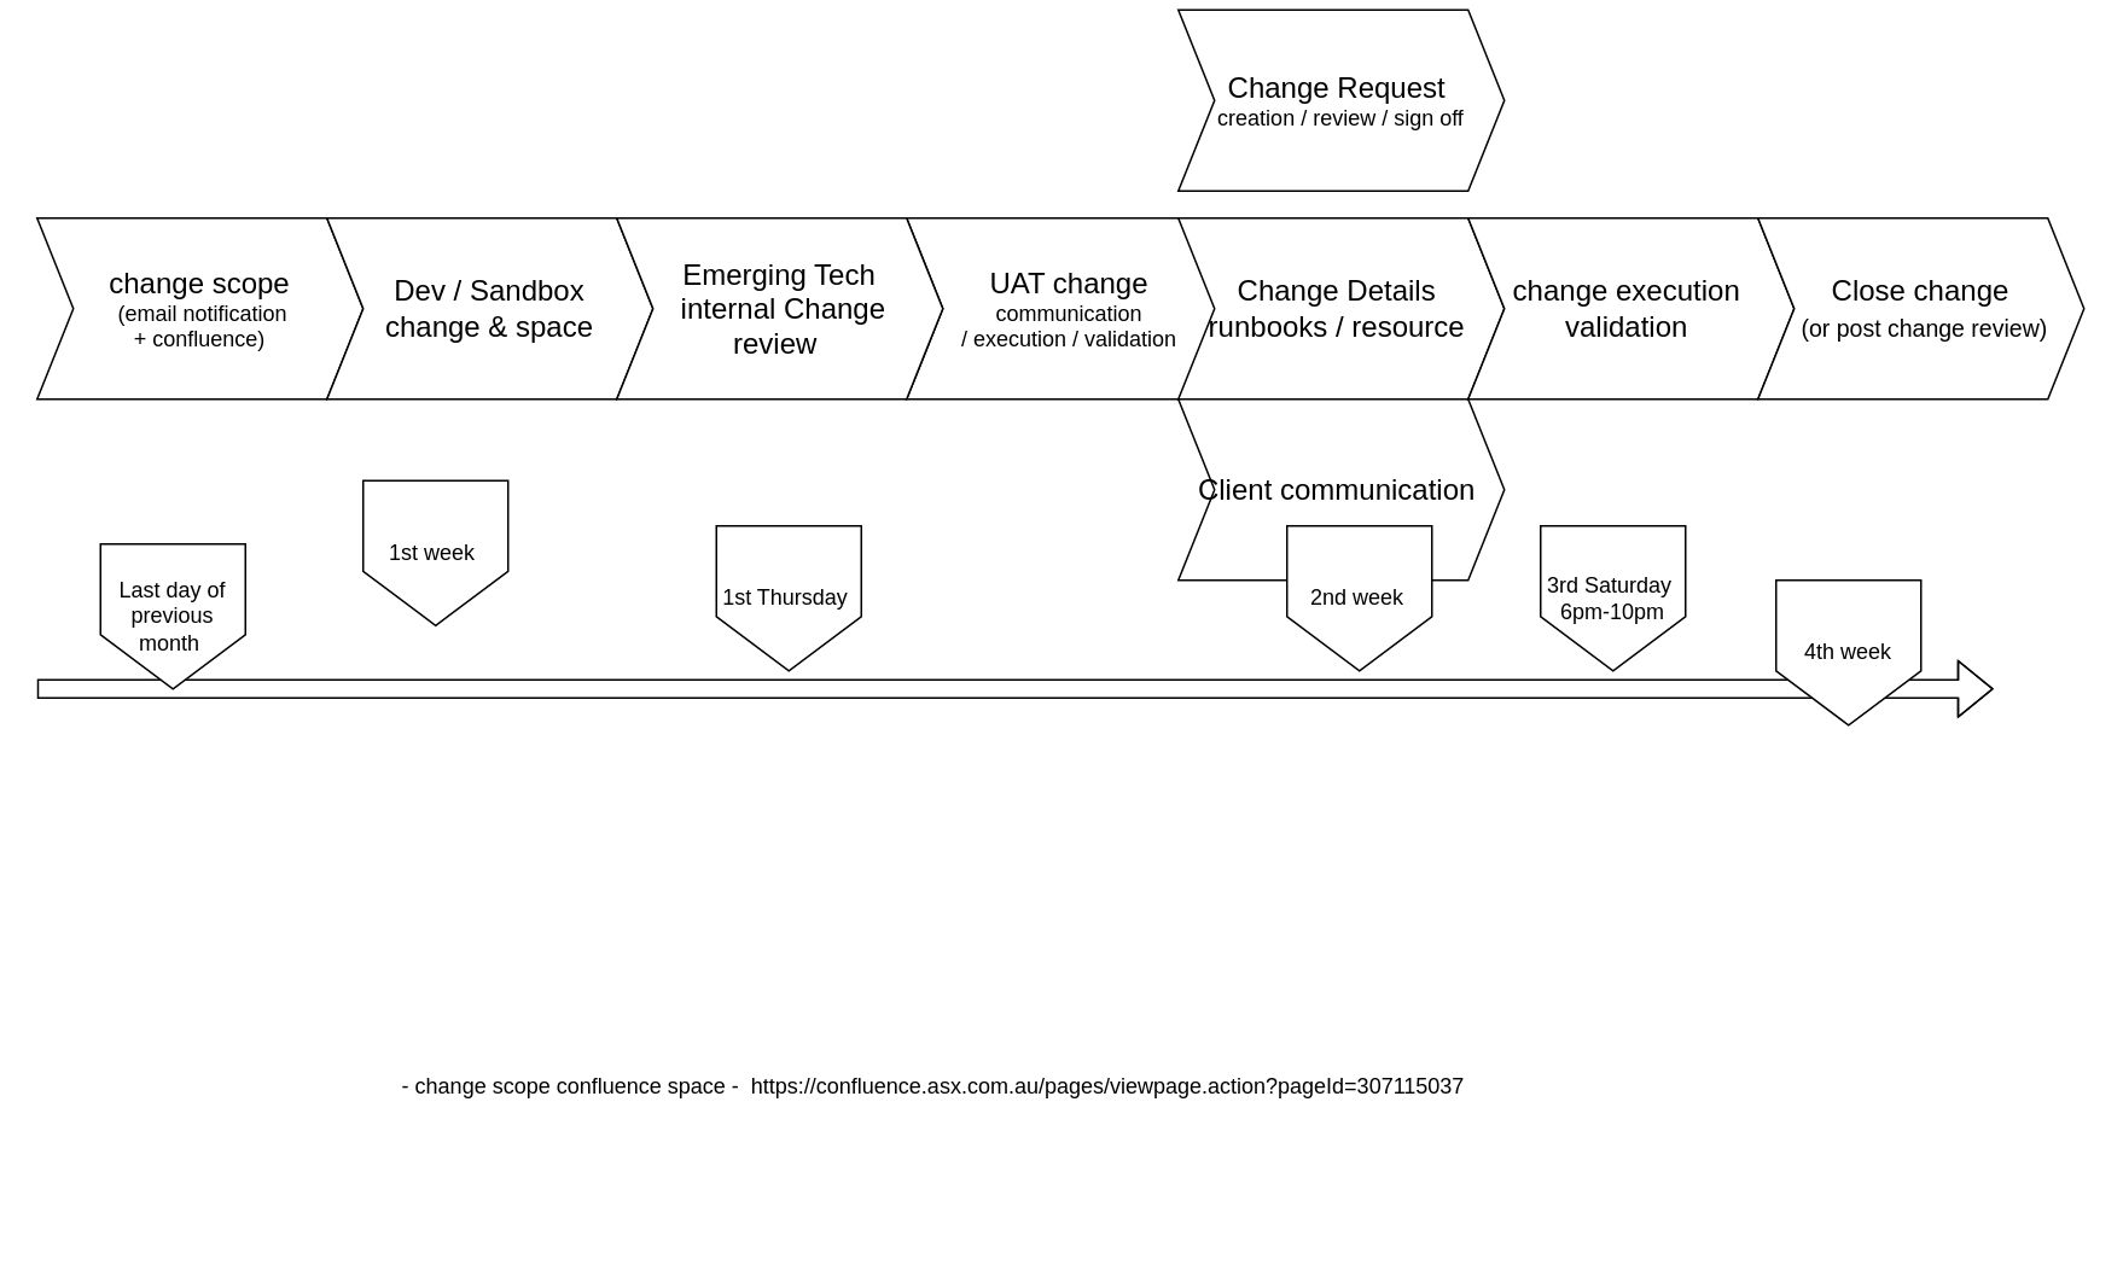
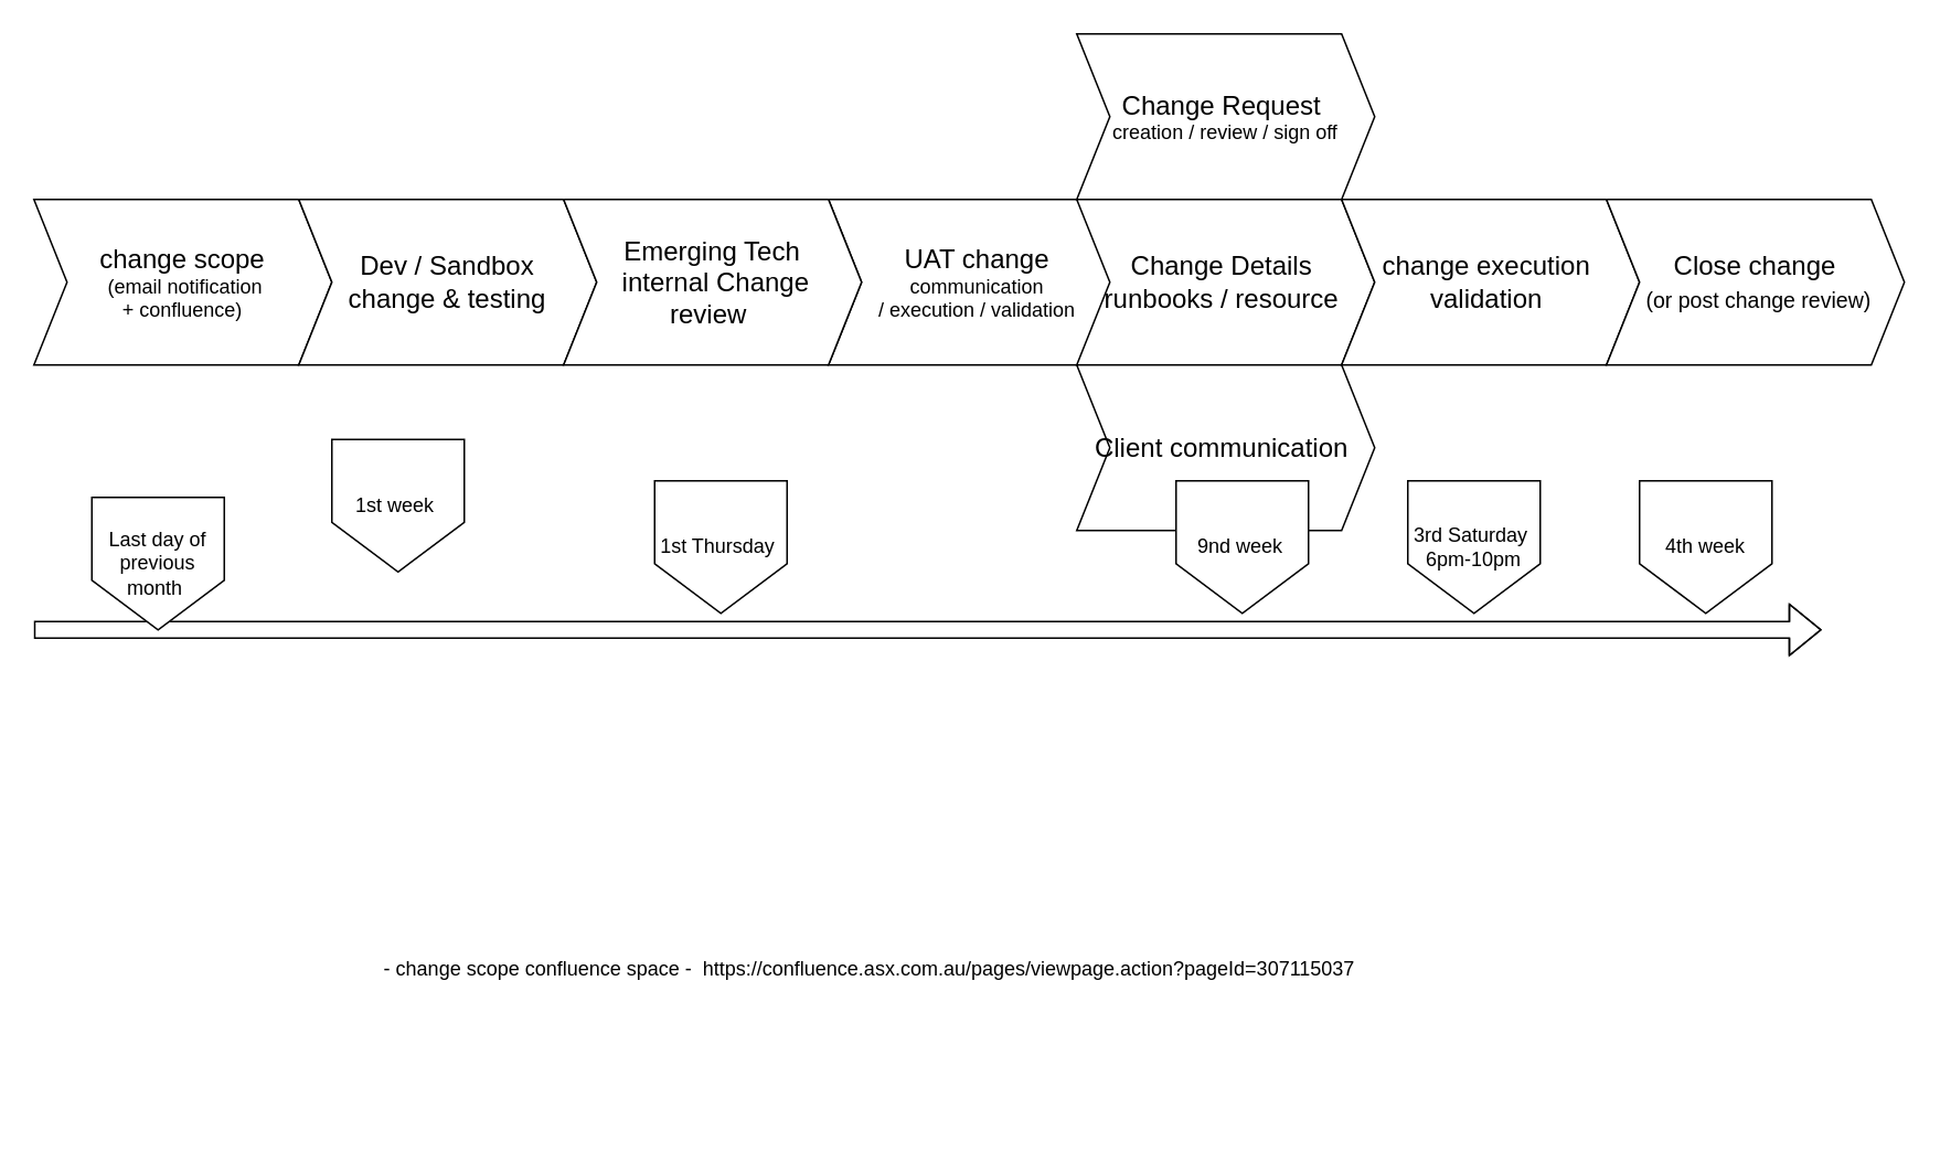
- <mxCell id="6" value="&lt;font style=&quot;font-size: 16px;&quot;&gt;Change Request&amp;nbsp;&lt;/font&gt;&lt;br&gt;&amp;nbsp;creation / review / sign off&amp;nbsp;" style="shape=step;perimeter=stepPerimeter;whiteSpace=wrap;html=1;fixedSize=1;" parent="1" vertex="1"><mxGeometry x="650" y="5" width="180" height="100" as="geometry" /></mxCell>
+ <mxCell id="6" value="&lt;font style=&quot;font-size: 16px;&quot;&gt;Change Request&amp;nbsp;&lt;/font&gt;&lt;br&gt;&amp;nbsp;creation / review / sign off&amp;nbsp;" style="shape=step;perimeter=stepPerimeter;whiteSpace=wrap;html=1;fixedSize=1;" parent="1" vertex="1"><mxGeometry x="650" y="20" width="180" height="100" as="geometry" /></mxCell>
- <mxCell id="4" value="&lt;span style=&quot;font-size: 16px;&quot;&gt;Dev / Sandbox &lt;br&gt;change &amp;amp; space&lt;/span&gt;" style="shape=step;perimeter=stepPerimeter;whiteSpace=wrap;html=1;fixedSize=1;" parent="1" vertex="1"><mxGeometry x="180" y="120" width="180" height="100" as="geometry" /></mxCell>
+ <mxCell id="4" value="&lt;span style=&quot;font-size: 16px;&quot;&gt;Dev / Sandbox &lt;br&gt;change &amp;amp; testing&lt;/span&gt;" style="shape=step;perimeter=stepPerimeter;whiteSpace=wrap;html=1;fixedSize=1;" parent="1" vertex="1"><mxGeometry x="180" y="120" width="180" height="100" as="geometry" /></mxCell>
- <mxCell id="16" value="2nd week&lt;span style=&quot;white-space: pre;&quot;&gt;&#09;&lt;/span&gt;" style="shape=offPageConnector;whiteSpace=wrap;html=1;" parent="1" vertex="1"><mxGeometry x="710" y="290" width="80" height="80" as="geometry" /></mxCell>
+ <mxCell id="16" value="9nd week&lt;span style=&quot;white-space: pre;&quot;&gt;&#09;&lt;/span&gt;" style="shape=offPageConnector;whiteSpace=wrap;html=1;" parent="1" vertex="1"><mxGeometry x="710" y="290" width="80" height="80" as="geometry" /></mxCell>
- <mxCell id="18" value="4th week" style="shape=offPageConnector;whiteSpace=wrap;html=1;" parent="1" vertex="1"><mxGeometry x="980" y="320" width="80" height="80" as="geometry" /></mxCell>
+ <mxCell id="18" value="4th week" style="shape=offPageConnector;whiteSpace=wrap;html=1;" parent="1" vertex="1"><mxGeometry x="990" y="290" width="80" height="80" as="geometry" /></mxCell>
- <mxCell id="3" value="- change scope confluence space -&amp;nbsp; https://confluence.asx.com.au/pages/viewpage.action?pageId=307115037" style="text;strokeColor=none;align=center;fillColor=none;html=1;verticalAlign=middle;whiteSpace=wrap;rounded=0;" parent="1" vertex="1"><mxGeometry x="210" y="520" width="610" height="160" as="geometry" /></mxCell>
+ <mxCell id="3" value="- change scope confluence space -&amp;nbsp; https://confluence.asx.com.au/pages/viewpage.action?pageId=307115037" style="text;strokeColor=none;align=center;fillColor=none;html=1;verticalAlign=middle;whiteSpace=wrap;rounded=0;" parent="1" vertex="1"><mxGeometry x="220" y="505" width="610" height="160" as="geometry" /></mxCell>
